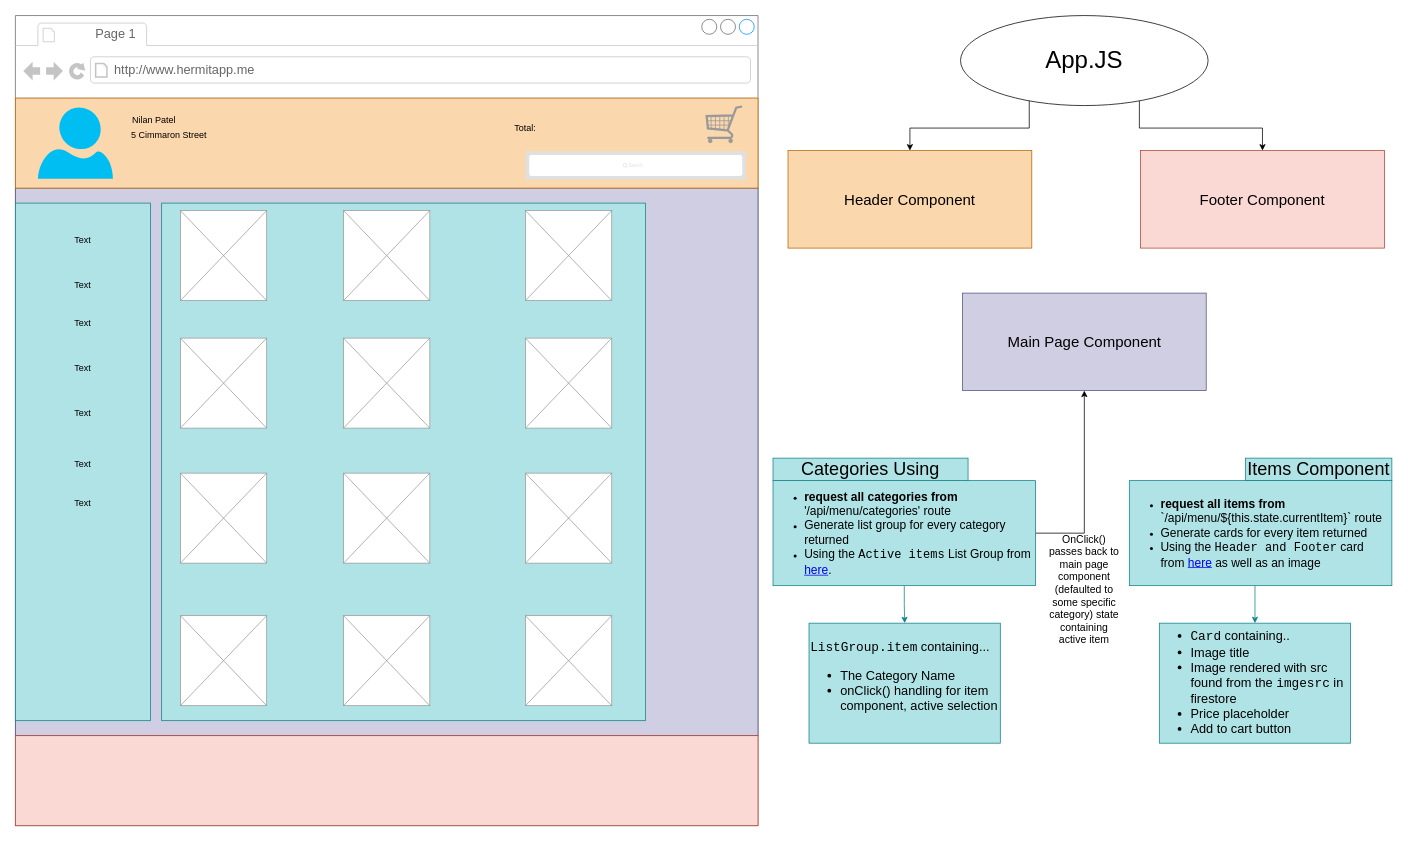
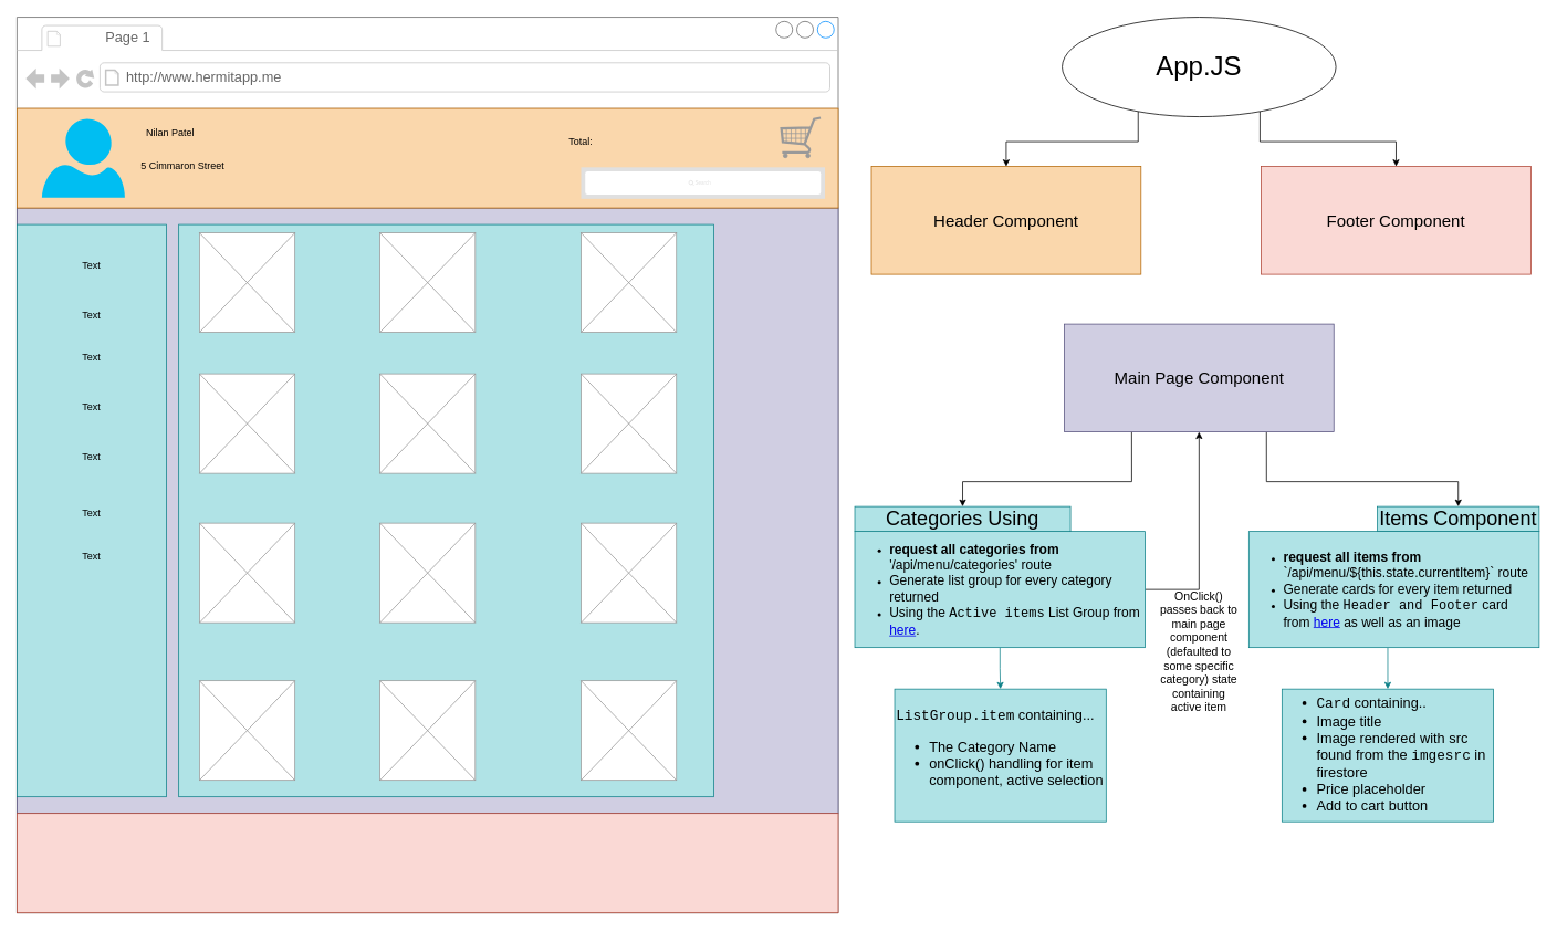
- <mxCell id="9" value="5 Cimmaron Street" style="text;html=1;strokeColor=none;fillColor=none;align=center;verticalAlign=middle;whiteSpace=wrap;rounded=0;" parent="2" vertex="1"><mxGeometry x="150" y="150" width="110" height="20" as="geometry" /></mxCell>
+ <mxCell id="9" value="5 Cimmaron Street" style="text;html=1;strokeColor=none;fillColor=none;align=center;verticalAlign=middle;whiteSpace=wrap;rounded=0;" parent="2" vertex="1"><mxGeometry x="145" y="170" width="110" height="20" as="geometry" /></mxCell>
+ <mxCell id="44" style="edgeStyle=orthogonalEdgeStyle;rounded=0;orthogonalLoop=1;jettySize=auto;html=1;exitX=0.25;exitY=1;exitDx=0;exitDy=0;entryX=0.5;entryY=0;entryDx=0;entryDy=0;" parent="1" source="46" target="41" edge="1"><mxGeometry relative="1" as="geometry"><Array as="points"><mxPoint x="1364" y="580" /><mxPoint x="1160" y="580" /></Array></mxGeometry></mxCell>
+ <mxCell id="45" style="edgeStyle=orthogonalEdgeStyle;rounded=0;orthogonalLoop=1;jettySize=auto;html=1;exitX=0.75;exitY=1;exitDx=0;exitDy=0;entryX=0.5;entryY=0;entryDx=0;entryDy=0;" parent="1" source="46" target="43" edge="1"><mxGeometry relative="1" as="geometry"><Array as="points"><mxPoint x="1526" y="580" /><mxPoint x="1758" y="580" /></Array></mxGeometry></mxCell>
